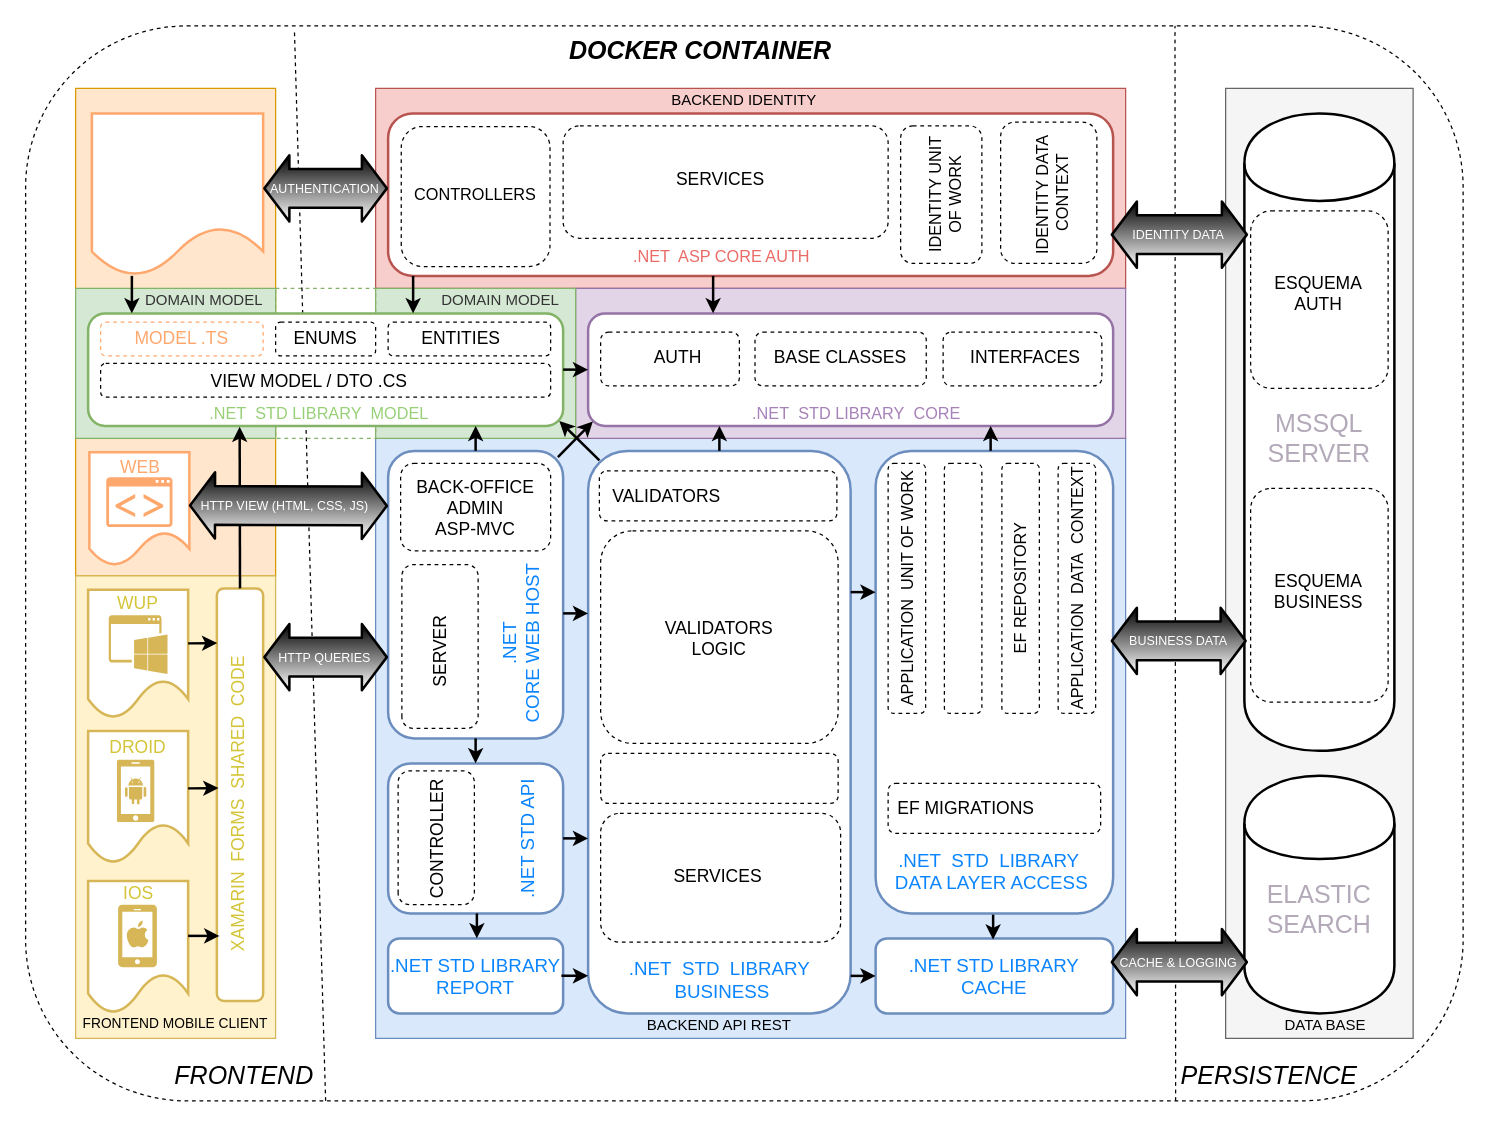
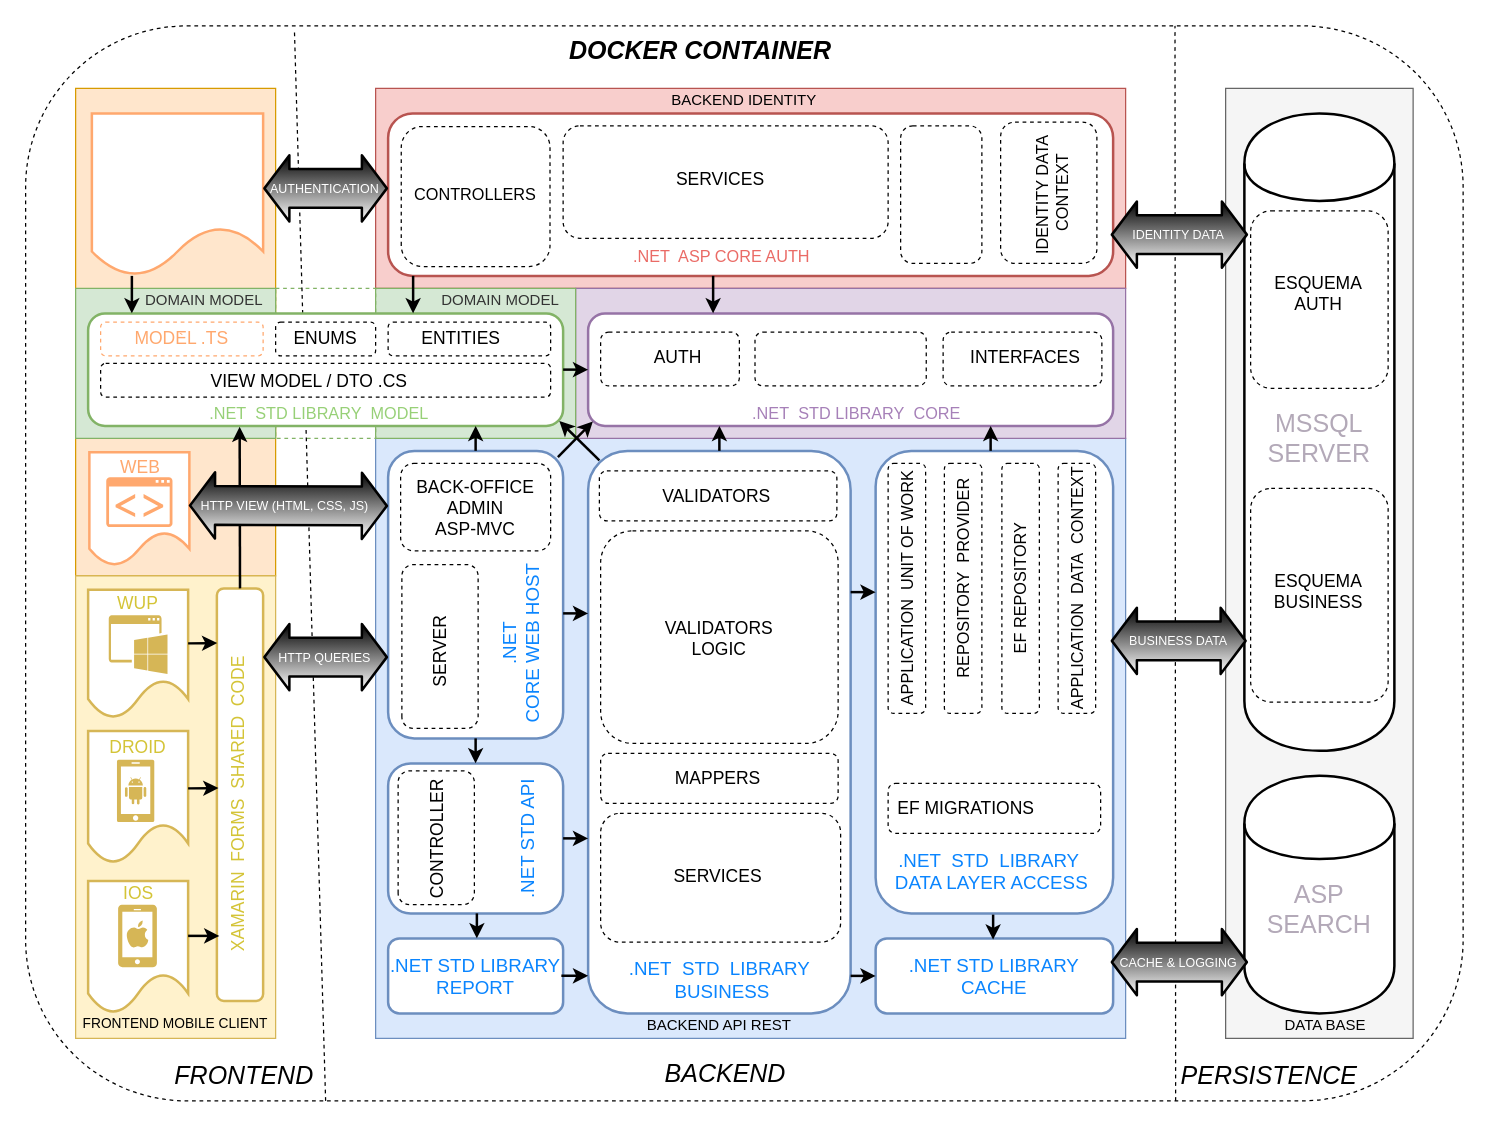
- <mxCell id="94" value="IDENTITY UNIT OF WORK" style="text;html=1;strokeColor=none;fillColor=none;align=center;verticalAlign=middle;whiteSpace=wrap;rounded=0;labelBackgroundColor=none;fontSize=13;fontColor=#000000;horizontal=0;dashed=1;" parent="64" vertex="1"><mxGeometry x="735.5" y="107" width="41" height="96" as="geometry" /></mxCell>
- <mxCell id="81" value="BASE CLASSES&lt;br style=&quot;font-size: 14px&quot;&gt;" style="text;html=1;strokeColor=none;fillColor=none;align=center;verticalAlign=middle;whiteSpace=wrap;rounded=0;labelBackgroundColor=none;fontSize=14;fontColor=#000000;labelBorderColor=none;dashed=1;" parent="64" vertex="1"><mxGeometry x="617" y="275" width="110" height="20" as="geometry" /></mxCell>
- <mxCell id="108" value="VALIDATORS" style="text;html=1;strokeColor=none;fillColor=none;align=center;verticalAlign=middle;whiteSpace=wrap;rounded=0;labelBackgroundColor=none;fontSize=14;fontColor=#000000;flipV=1;flipH=0;dashed=1;" vertex="1" parent="64"><mxGeometry x="489" y="384" width="88" height="23" as="geometry" /></mxCell>
+ <mxCell id="108" value="VALIDATORS" style="text;html=1;strokeColor=none;fillColor=none;align=center;verticalAlign=middle;whiteSpace=wrap;rounded=0;labelBackgroundColor=none;fontSize=14;fontColor=#000000;flipV=1;flipH=0;dashed=1;" vertex="1" parent="64"><mxGeometry x="529" y="384" width="88" height="23" as="geometry" /></mxCell>
+ <mxCell id="88" value="REPOSITORY&amp;nbsp; PROVIDER" style="text;html=1;strokeColor=none;fillColor=none;align=center;verticalAlign=top;whiteSpace=wrap;rounded=0;labelBackgroundColor=none;fontSize=13;fontColor=#000000;horizontal=0;dashed=1;" parent="64" vertex="1"><mxGeometry x="756" y="380" width="30" height="165" as="geometry" /></mxCell>
+ <mxCell id="98" value="MAPPERS&lt;br style=&quot;font-size: 14px&quot;&gt;" style="text;html=1;strokeColor=none;fillColor=none;align=center;verticalAlign=middle;whiteSpace=wrap;rounded=0;labelBackgroundColor=none;fontSize=14;fontColor=#000000;flipV=1;flipH=0;dashed=1;" parent="64" vertex="1"><mxGeometry x="530" y="610" width="88" height="23" as="geometry" /></mxCell>
- <mxCell id="36" value="ELASTIC&lt;br&gt;SEARCH" style="text;html=1;strokeColor=none;fillColor=none;align=center;verticalAlign=middle;whiteSpace=wrap;rounded=0;labelBackgroundColor=none;fontSize=20;fontColor=#B3A9B8;labelBorderColor=none;" parent="24" vertex="1"><mxGeometry x="1005" y="701" width="100" height="50" as="geometry" /></mxCell>
+ <mxCell id="36" value="ASP&lt;br&gt;SEARCH" style="text;html=1;strokeColor=none;fillColor=none;align=center;verticalAlign=middle;whiteSpace=wrap;rounded=0;labelBackgroundColor=none;fontSize=20;fontColor=#B3A9B8;labelBorderColor=none;" parent="24" vertex="1"><mxGeometry x="1005" y="701" width="100" height="50" as="geometry" /></mxCell>
+ <mxCell id="17" value="&lt;i&gt;BACKEND&lt;/i&gt;" style="text;html=1;strokeColor=none;fillColor=none;align=center;verticalAlign=middle;whiteSpace=wrap;rounded=0;labelBackgroundColor=none;fontSize=20;fontColor=#000000;" parent="1" vertex="1"><mxGeometry x="490" y="847" width="180" height="20" as="geometry" /></mxCell>
